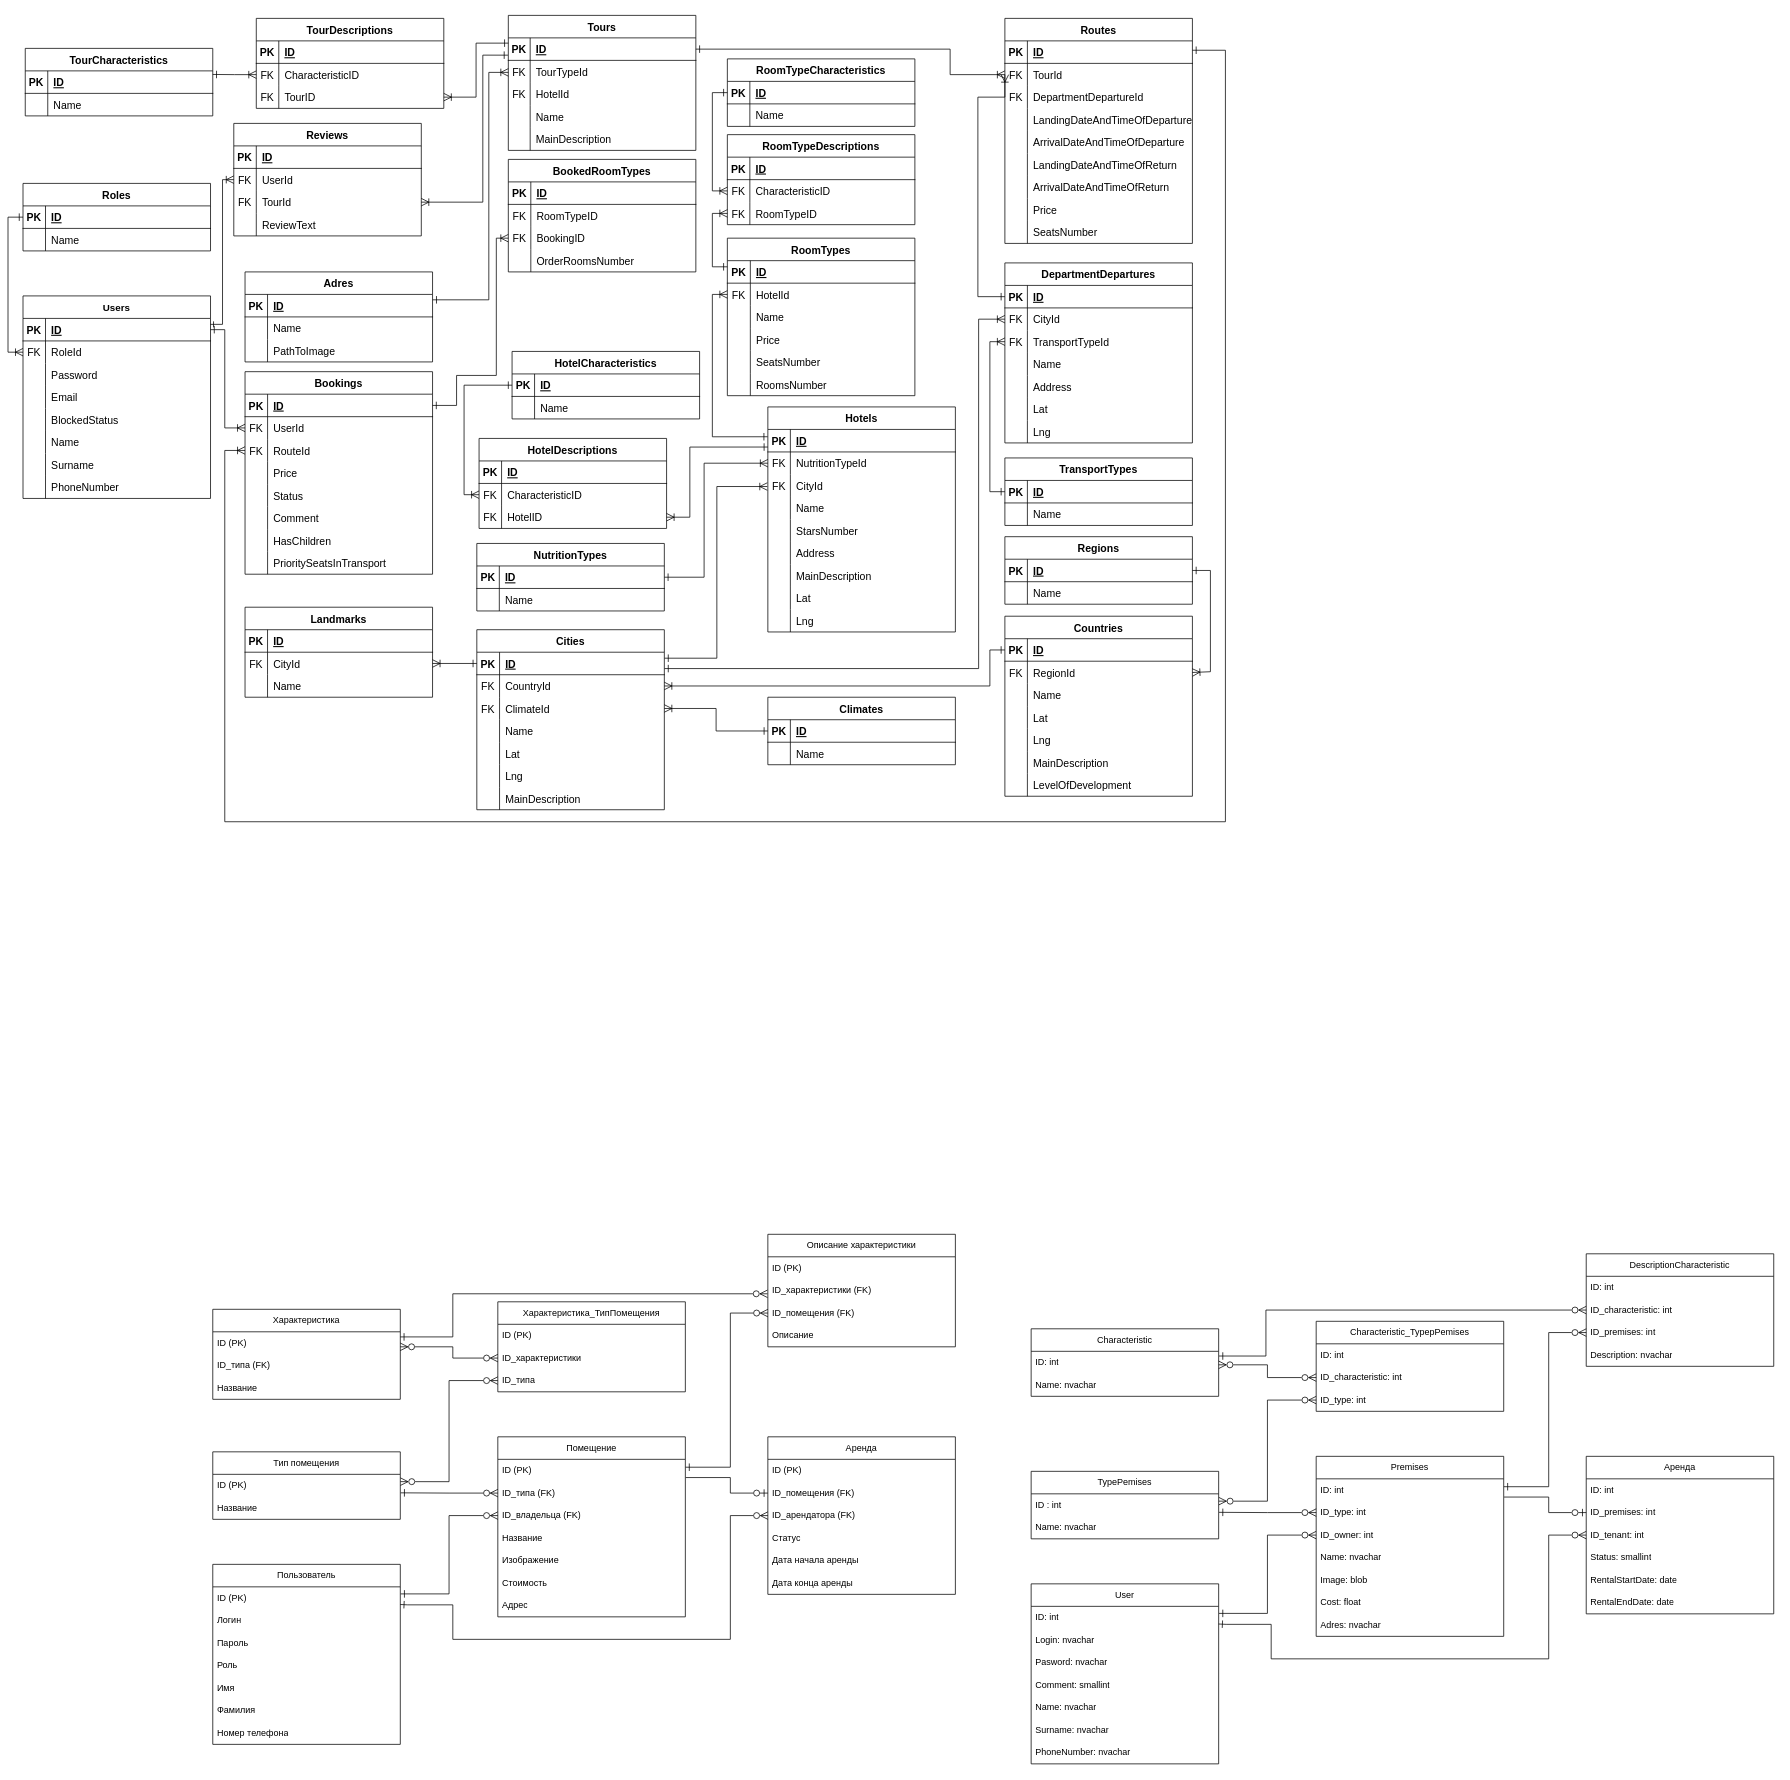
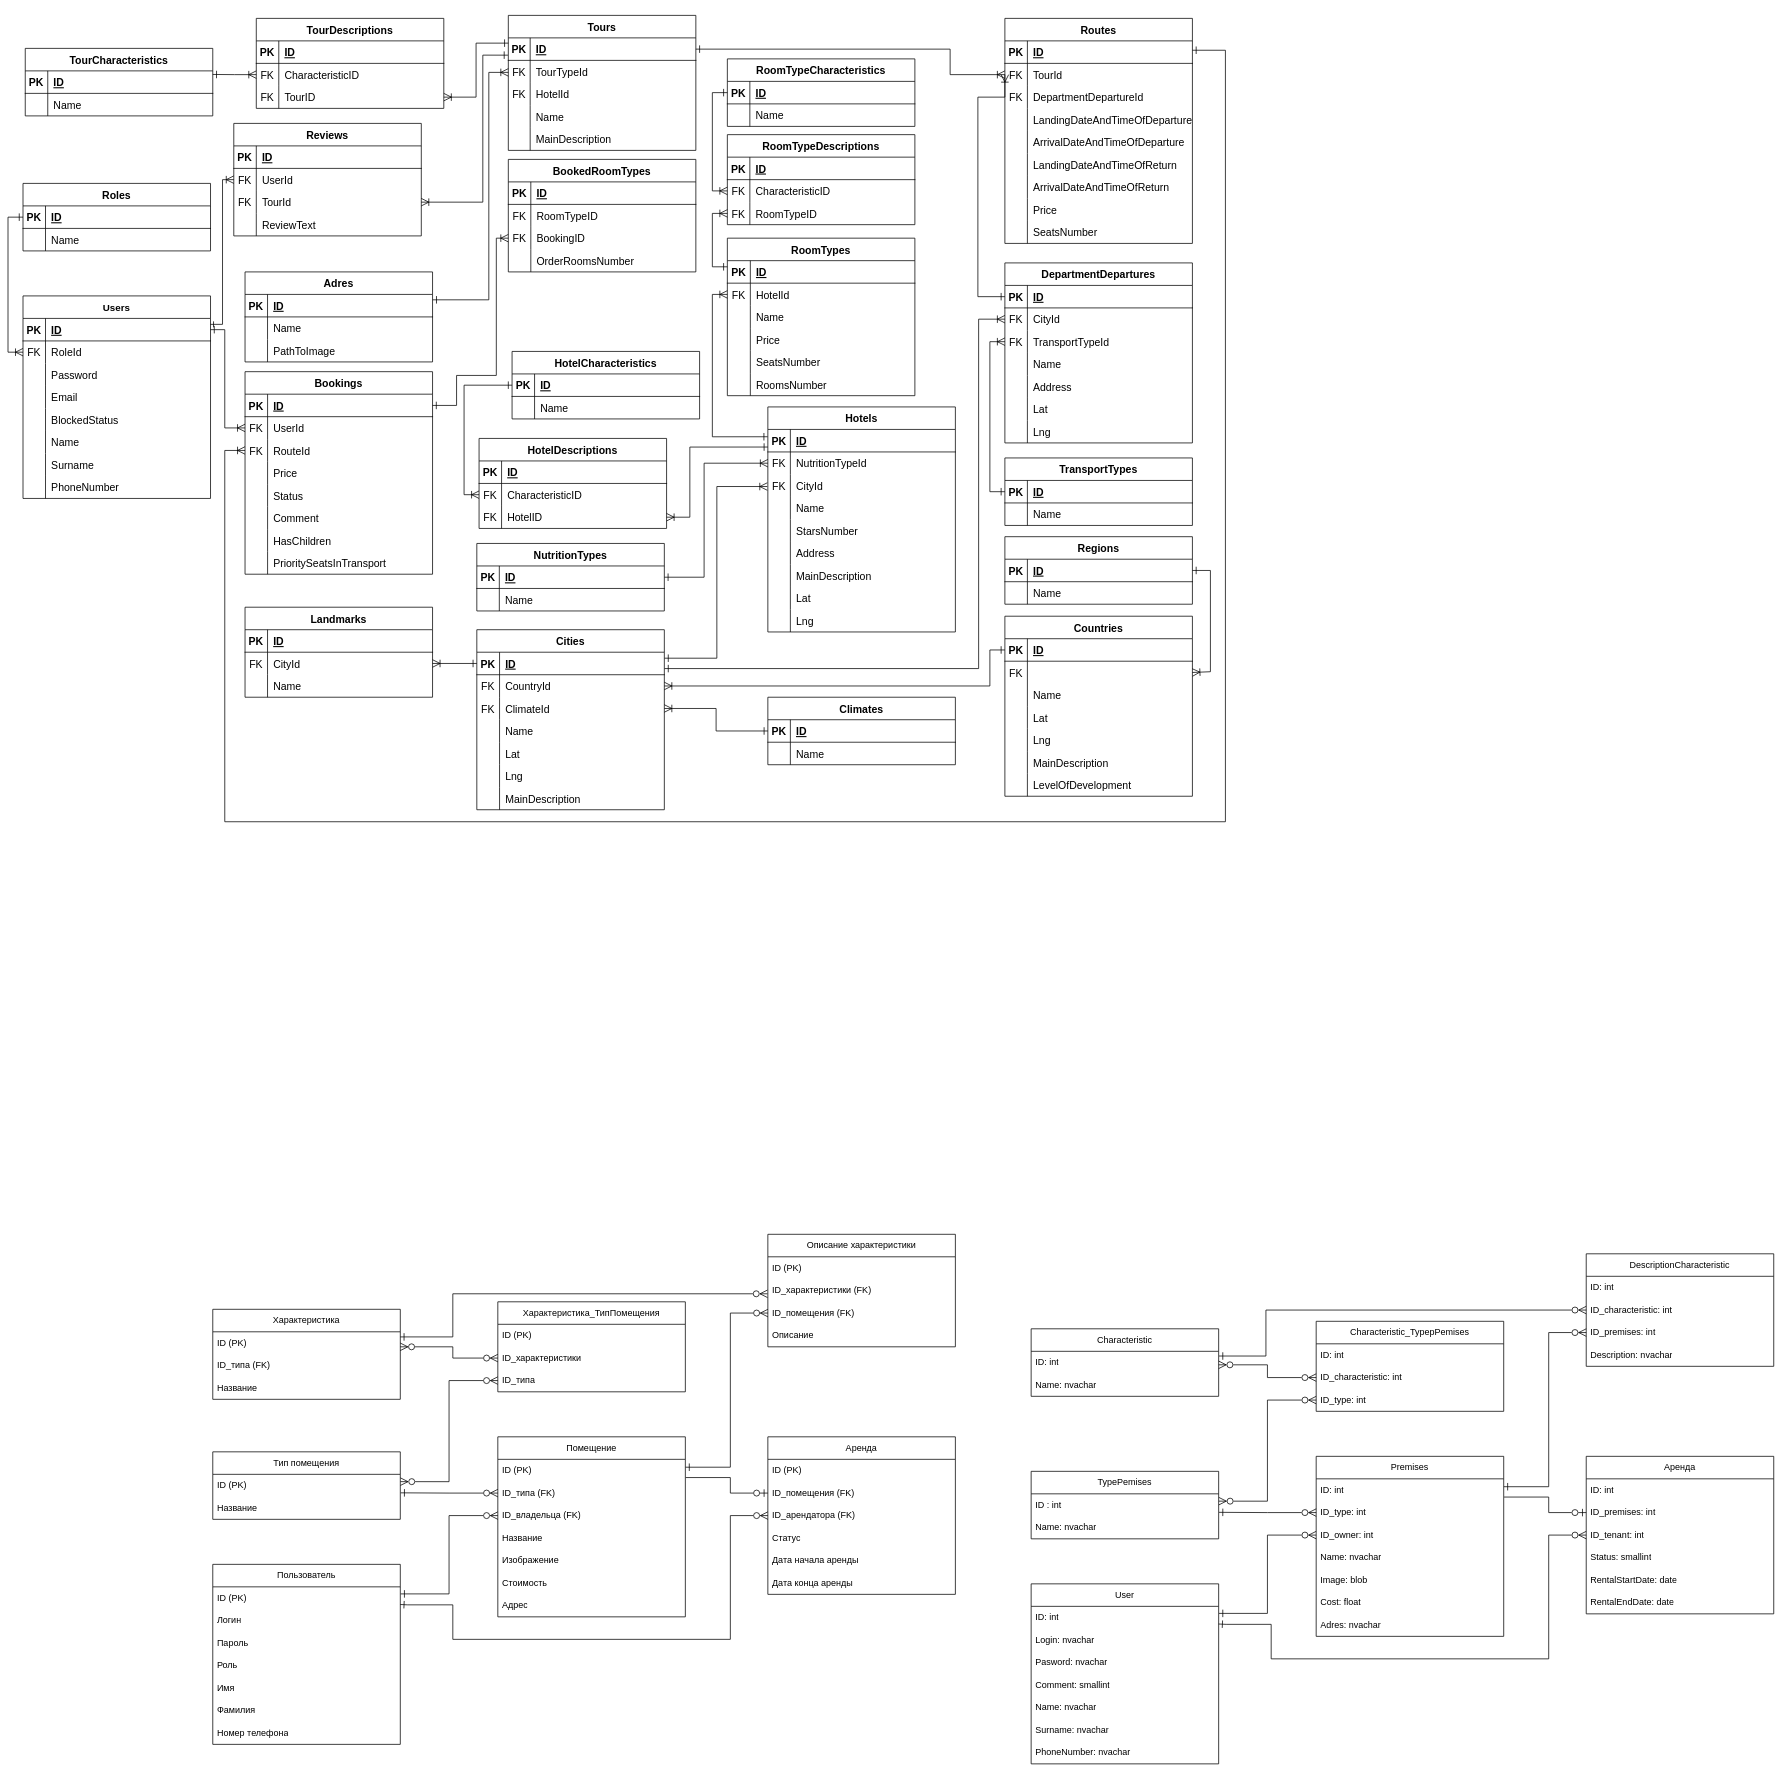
- <mxCell id="249" value="RegionId" style="shape=partialRectangle;overflow=hidden;connectable=0;fillColor=none;top=0;left=0;bottom=0;right=0;align=left;spacingLeft=6;fontSize=14;" parent="247" vertex="1"><mxGeometry x="30" width="220" height="30" as="geometry"><mxRectangle width="220" height="30" as="alternateBounds" /></mxGeometry></mxCell>
